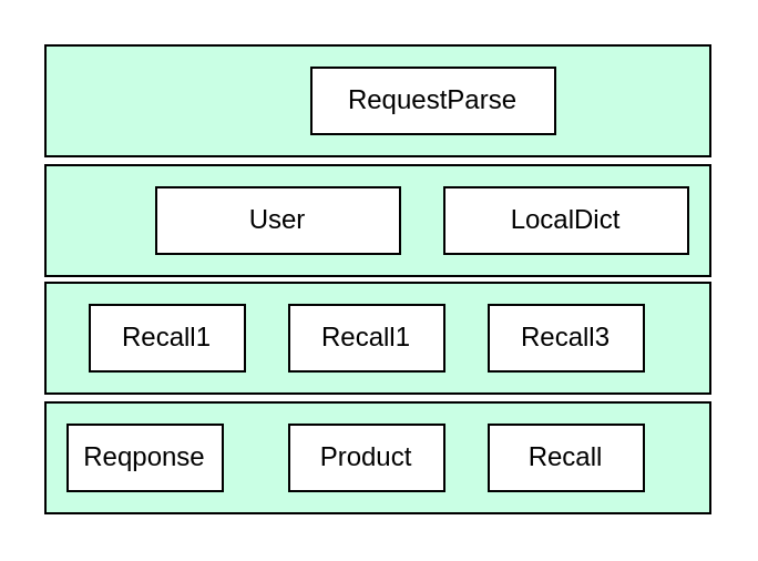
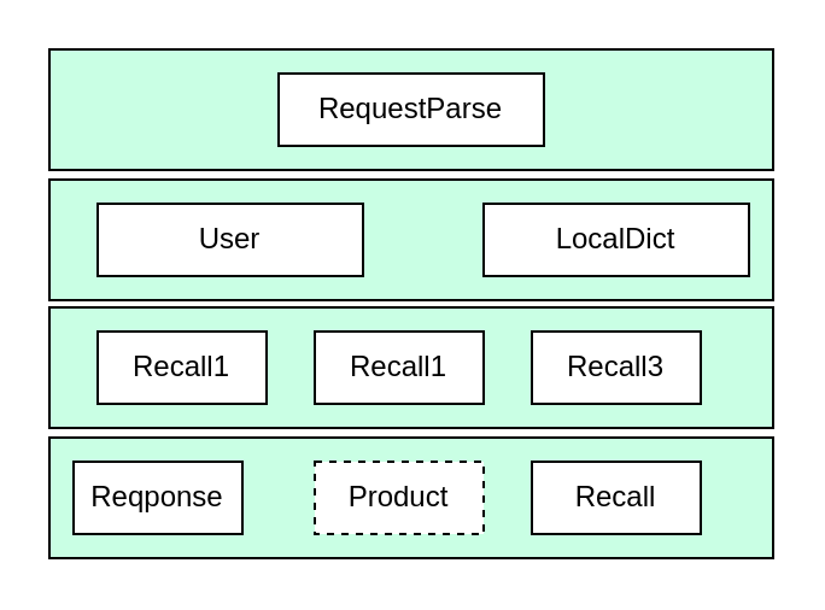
- <mxCell id="3" value="RequestParse" style="rounded=0;whiteSpace=wrap;html=1;" vertex="1" parent="1"><mxGeometry x="140" y="30" width="110" height="30" as="geometry" /></mxCell>
+ <mxCell id="3" value="RequestParse" style="rounded=0;whiteSpace=wrap;html=1;" vertex="1" parent="1"><mxGeometry x="115" y="30" width="110" height="30" as="geometry" /></mxCell>
- <mxCell id="5" value="User" style="rounded=0;whiteSpace=wrap;html=1;" vertex="1" parent="1"><mxGeometry x="70" y="84" width="110" height="30" as="geometry" /></mxCell>
+ <mxCell id="5" value="User" style="rounded=0;whiteSpace=wrap;html=1;" vertex="1" parent="1"><mxGeometry x="40" y="84" width="110" height="30" as="geometry" /></mxCell>
- <mxCell id="13" value="Product" style="rounded=0;whiteSpace=wrap;html=1;" vertex="1" parent="1"><mxGeometry x="130" y="191" width="70" height="30" as="geometry" /></mxCell>
+ <mxCell id="13" value="Product" style="rounded=0;whiteSpace=wrap;html=1;dashed=1;" vertex="1" parent="1"><mxGeometry x="130" y="191" width="70" height="30" as="geometry" /></mxCell>
